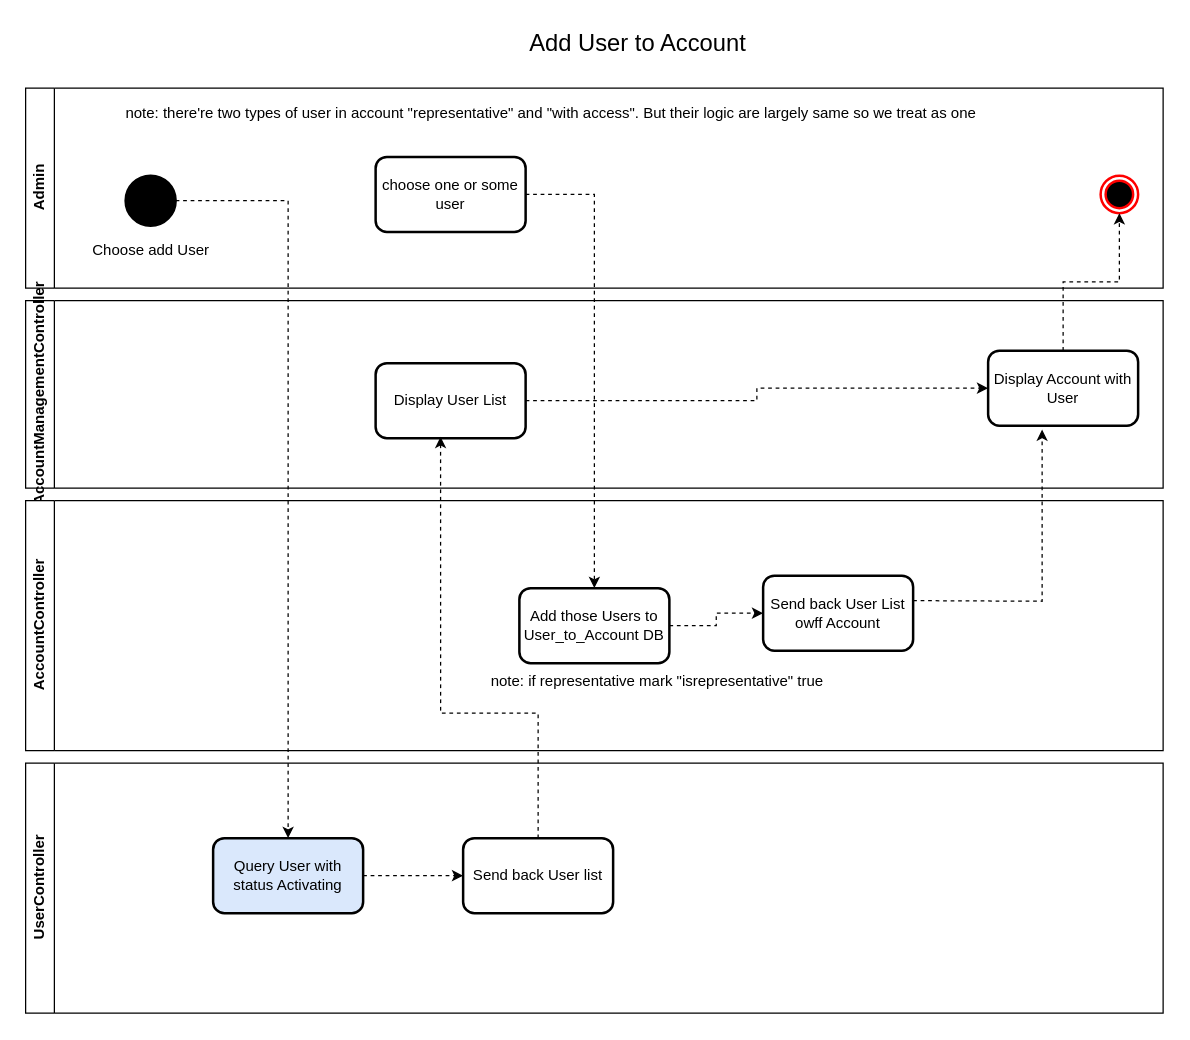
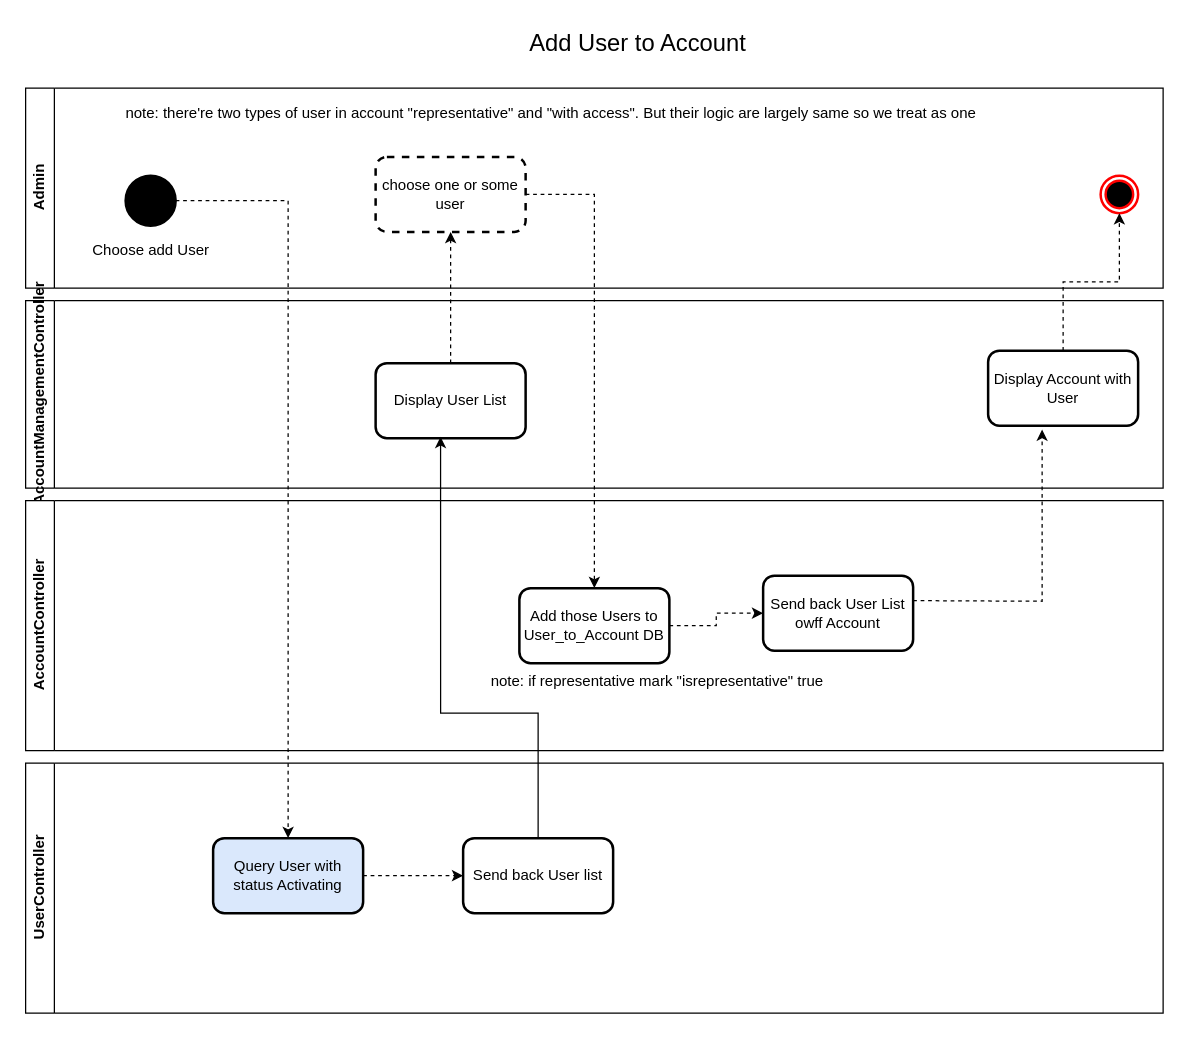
- <mxCell id="5" value="choose one or some user" style="rounded=1;whiteSpace=wrap;html=1;strokeWidth=2;fontFamily=Helvetica;fontSize=12;" vertex="1" parent="2"><mxGeometry x="280" y="55" width="120" height="60" as="geometry" /></mxCell>
+ <mxCell id="5" value="choose one or some user" style="rounded=1;whiteSpace=wrap;html=1;strokeWidth=2;fontFamily=Helvetica;fontSize=12;dashed=1;" vertex="1" parent="2"><mxGeometry x="280" y="55" width="120" height="60" as="geometry" /></mxCell>
- <mxCell id="24" style="edgeStyle=orthogonalEdgeStyle;rounded=0;orthogonalLoop=1;jettySize=auto;html=1;dashed=1;" edge="1" parent="1" source="8" target="7"><mxGeometry relative="1" as="geometry" /></mxCell>
+ <mxCell id="24" style="edgeStyle=orthogonalEdgeStyle;rounded=0;orthogonalLoop=1;jettySize=auto;html=1;entryX=0.5;entryY=1;entryDx=0;entryDy=0;dashed=1;" edge="1" parent="1" source="8" target="5"><mxGeometry relative="1" as="geometry" /></mxCell>
- <mxCell id="22" style="edgeStyle=orthogonalEdgeStyle;rounded=0;orthogonalLoop=1;jettySize=auto;html=1;entryX=0.433;entryY=0.983;entryDx=0;entryDy=0;entryPerimeter=0;dashed=1;" edge="1" parent="1" source="21" target="8"><mxGeometry relative="1" as="geometry"><Array as="points"><mxPoint x="430" y="570" /><mxPoint x="352" y="570" /></Array></mxGeometry></mxCell>
+ <mxCell id="22" style="edgeStyle=orthogonalEdgeStyle;rounded=0;orthogonalLoop=1;jettySize=auto;html=1;entryX=0.433;entryY=0.983;entryDx=0;entryDy=0;entryPerimeter=0;dashed=0;" edge="1" parent="1" source="21" target="8"><mxGeometry relative="1" as="geometry"><Array as="points"><mxPoint x="430" y="570" /><mxPoint x="352" y="570" /></Array></mxGeometry></mxCell>
